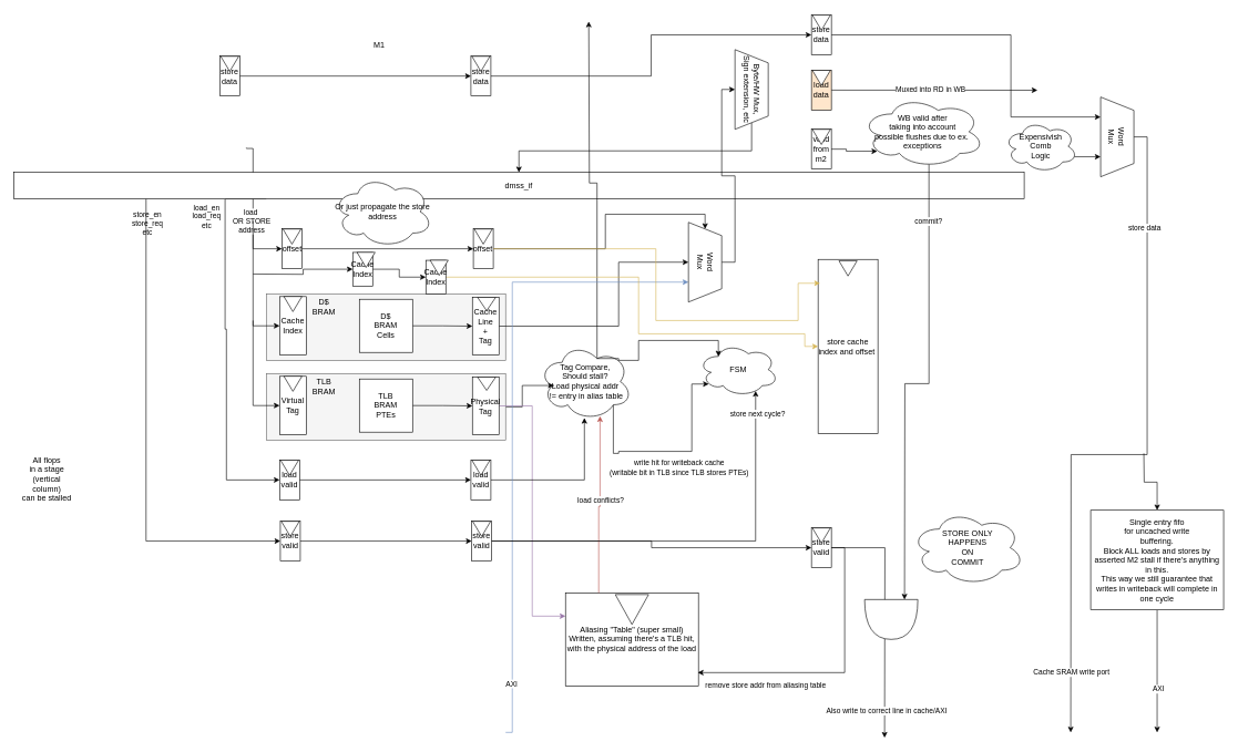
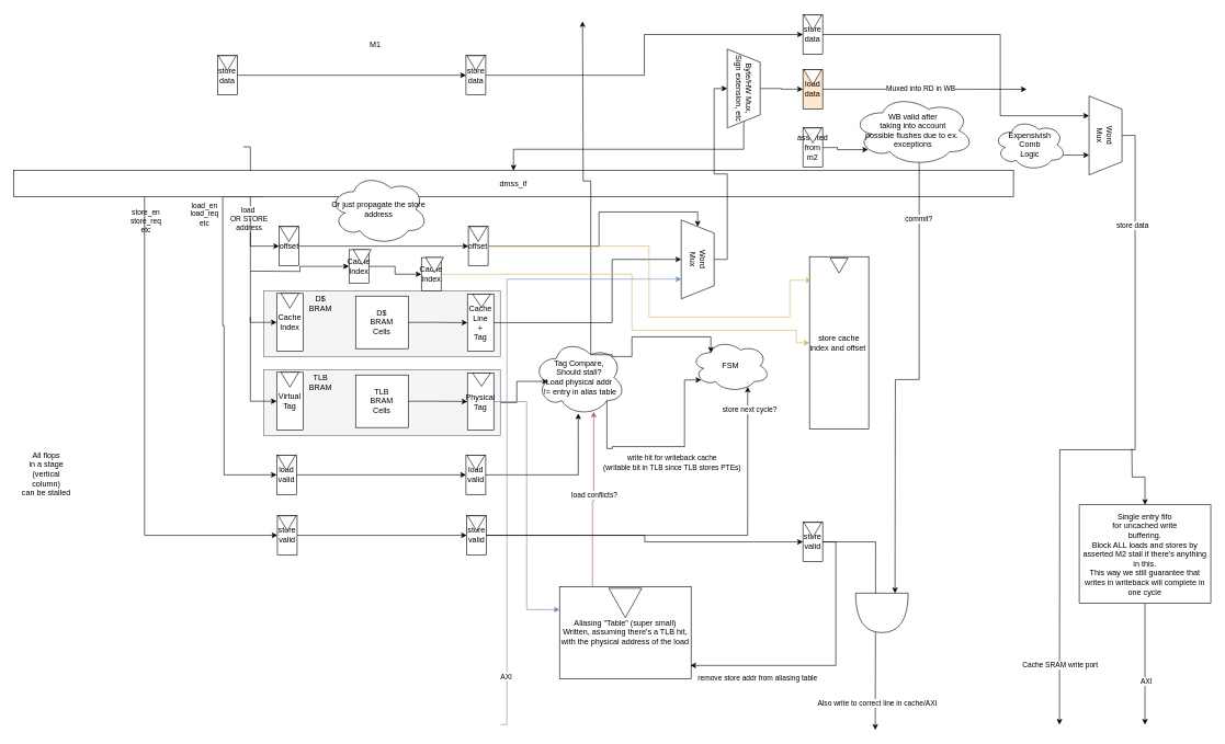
+ <mxCell id="60" style="edgeStyle=orthogonalEdgeStyle;rounded=0;orthogonalLoop=1;jettySize=auto;html=1;exitX=0.5;exitY=0;exitDx=0;exitDy=0;entryX=0;entryY=0.5;entryDx=0;entryDy=0;" edge="1" parent="1" source="62" target="65"><mxGeometry relative="1" as="geometry"><mxPoint x="1210" y="134.5" as="targetPoint" /></mxGeometry></mxCell>
- <mxCell id="99" value="valid&lt;div&gt;from&lt;/div&gt;&lt;div&gt;m2&lt;/div&gt;" style="rounded=0;whiteSpace=wrap;html=1;" vertex="1" parent="1"><mxGeometry x="1220" y="194" width="30" height="60" as="geometry" /></mxCell>
+ <mxCell id="99" value="asserted&lt;div&gt;from&lt;/div&gt;&lt;div&gt;m2&lt;/div&gt;" style="rounded=0;whiteSpace=wrap;html=1;" vertex="1" parent="1"><mxGeometry x="1220" y="194" width="30" height="60" as="geometry" /></mxCell>
- <mxCell id="26" value="&lt;div&gt;&lt;span style=&quot;background-color: initial;&quot;&gt;TLB&lt;/span&gt;&lt;br&gt;&lt;/div&gt;&lt;div&gt;BRAM&lt;/div&gt;&lt;div&gt;PTEs&lt;/div&gt;" style="whiteSpace=wrap;html=1;aspect=fixed;" vertex="1" parent="1"><mxGeometry x="540" y="570" width="80" height="80" as="geometry" /></mxCell>
+ <mxCell id="26" value="&lt;div&gt;&lt;span style=&quot;background-color: initial;&quot;&gt;TLB&lt;/span&gt;&lt;br&gt;&lt;/div&gt;&lt;div&gt;BRAM&lt;/div&gt;&lt;div&gt;Cells&lt;/div&gt;" style="whiteSpace=wrap;html=1;aspect=fixed;" vertex="1" parent="1"><mxGeometry x="540" y="570" width="80" height="80" as="geometry" /></mxCell>
- <mxCell id="106" value="STORE ONLY&lt;div&gt;HAPPENS&lt;/div&gt;&lt;div&gt;ON&lt;/div&gt;&lt;div&gt;COMMIT&lt;/div&gt;" style="ellipse;shape=cloud;whiteSpace=wrap;html=1;" vertex="1" parent="1"><mxGeometry x="1370" y="767.59" width="170" height="112.81" as="geometry" /></mxCell>
